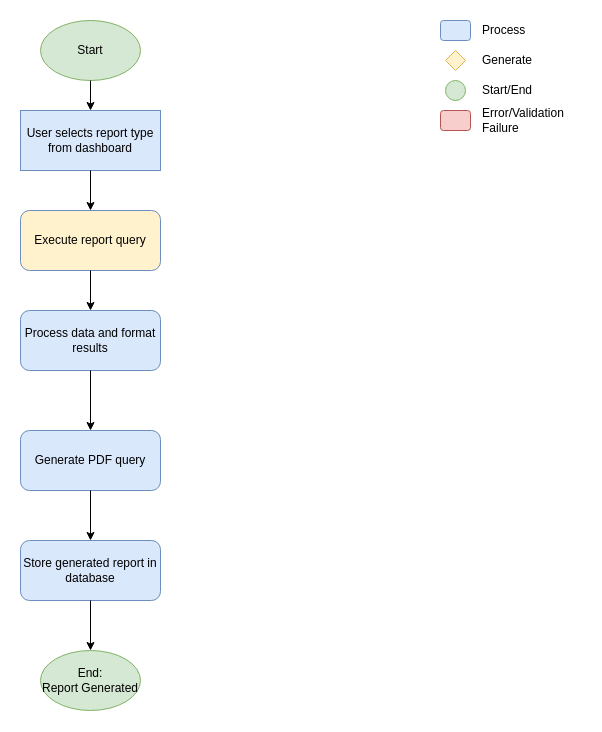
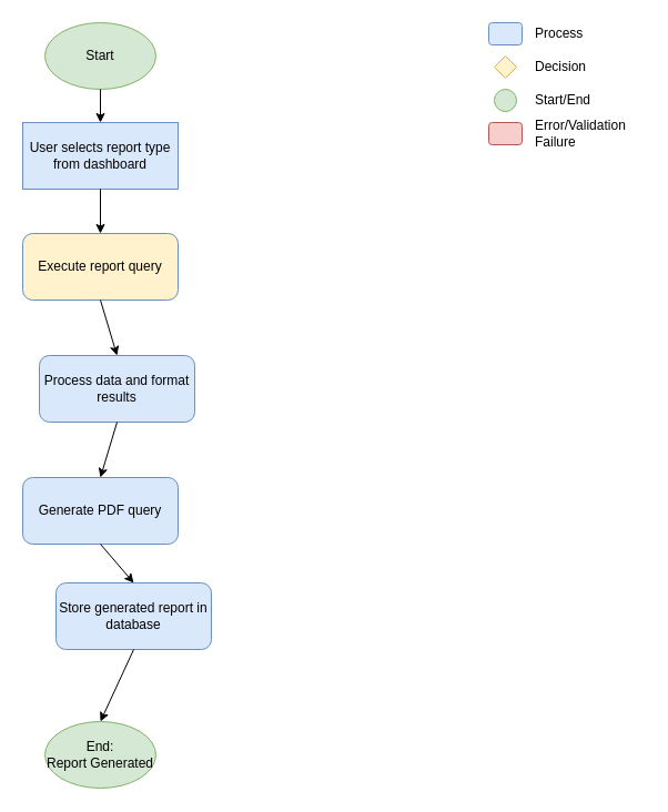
- <mxCell id="18" value="Generate" style="text;html=1;strokeColor=none;fillColor=none;align=left;verticalAlign=middle;whiteSpace=wrap;rounded=0;" parent="1" vertex="1"><mxGeometry x="480" y="50" width="100" height="20" as="geometry" /></mxCell>
+ <mxCell id="18" value="Decision" style="text;html=1;strokeColor=none;fillColor=none;align=left;verticalAlign=middle;whiteSpace=wrap;rounded=0;" parent="1" vertex="1"><mxGeometry x="480" y="50" width="100" height="20" as="geometry" /></mxCell>
- <mxCell id="7" value="Process data and format results" style="rounded=1;whiteSpace=wrap;html=1;fillColor=#dae8fc;strokeColor=#6c8ebf;" parent="1" vertex="1"><mxGeometry x="20" y="310" width="140" height="60" as="geometry" /></mxCell>
+ <mxCell id="7" value="Process data and format results" style="rounded=1;whiteSpace=wrap;html=1;fillColor=#dae8fc;strokeColor=#6c8ebf;" parent="1" vertex="1"><mxGeometry x="35" y="320" width="140" height="60" as="geometry" /></mxCell>
- <mxCell id="11" value="Store generated report in database" style="rounded=1;whiteSpace=wrap;html=1;fillColor=#dae8fc;strokeColor=#6c8ebf;" parent="1" vertex="1"><mxGeometry x="20" y="540" width="140" height="60" as="geometry" /></mxCell>
+ <mxCell id="11" value="Store generated report in database" style="rounded=1;whiteSpace=wrap;html=1;fillColor=#dae8fc;strokeColor=#6c8ebf;" parent="1" vertex="1"><mxGeometry x="50" y="525" width="140" height="60" as="geometry" /></mxCell>
